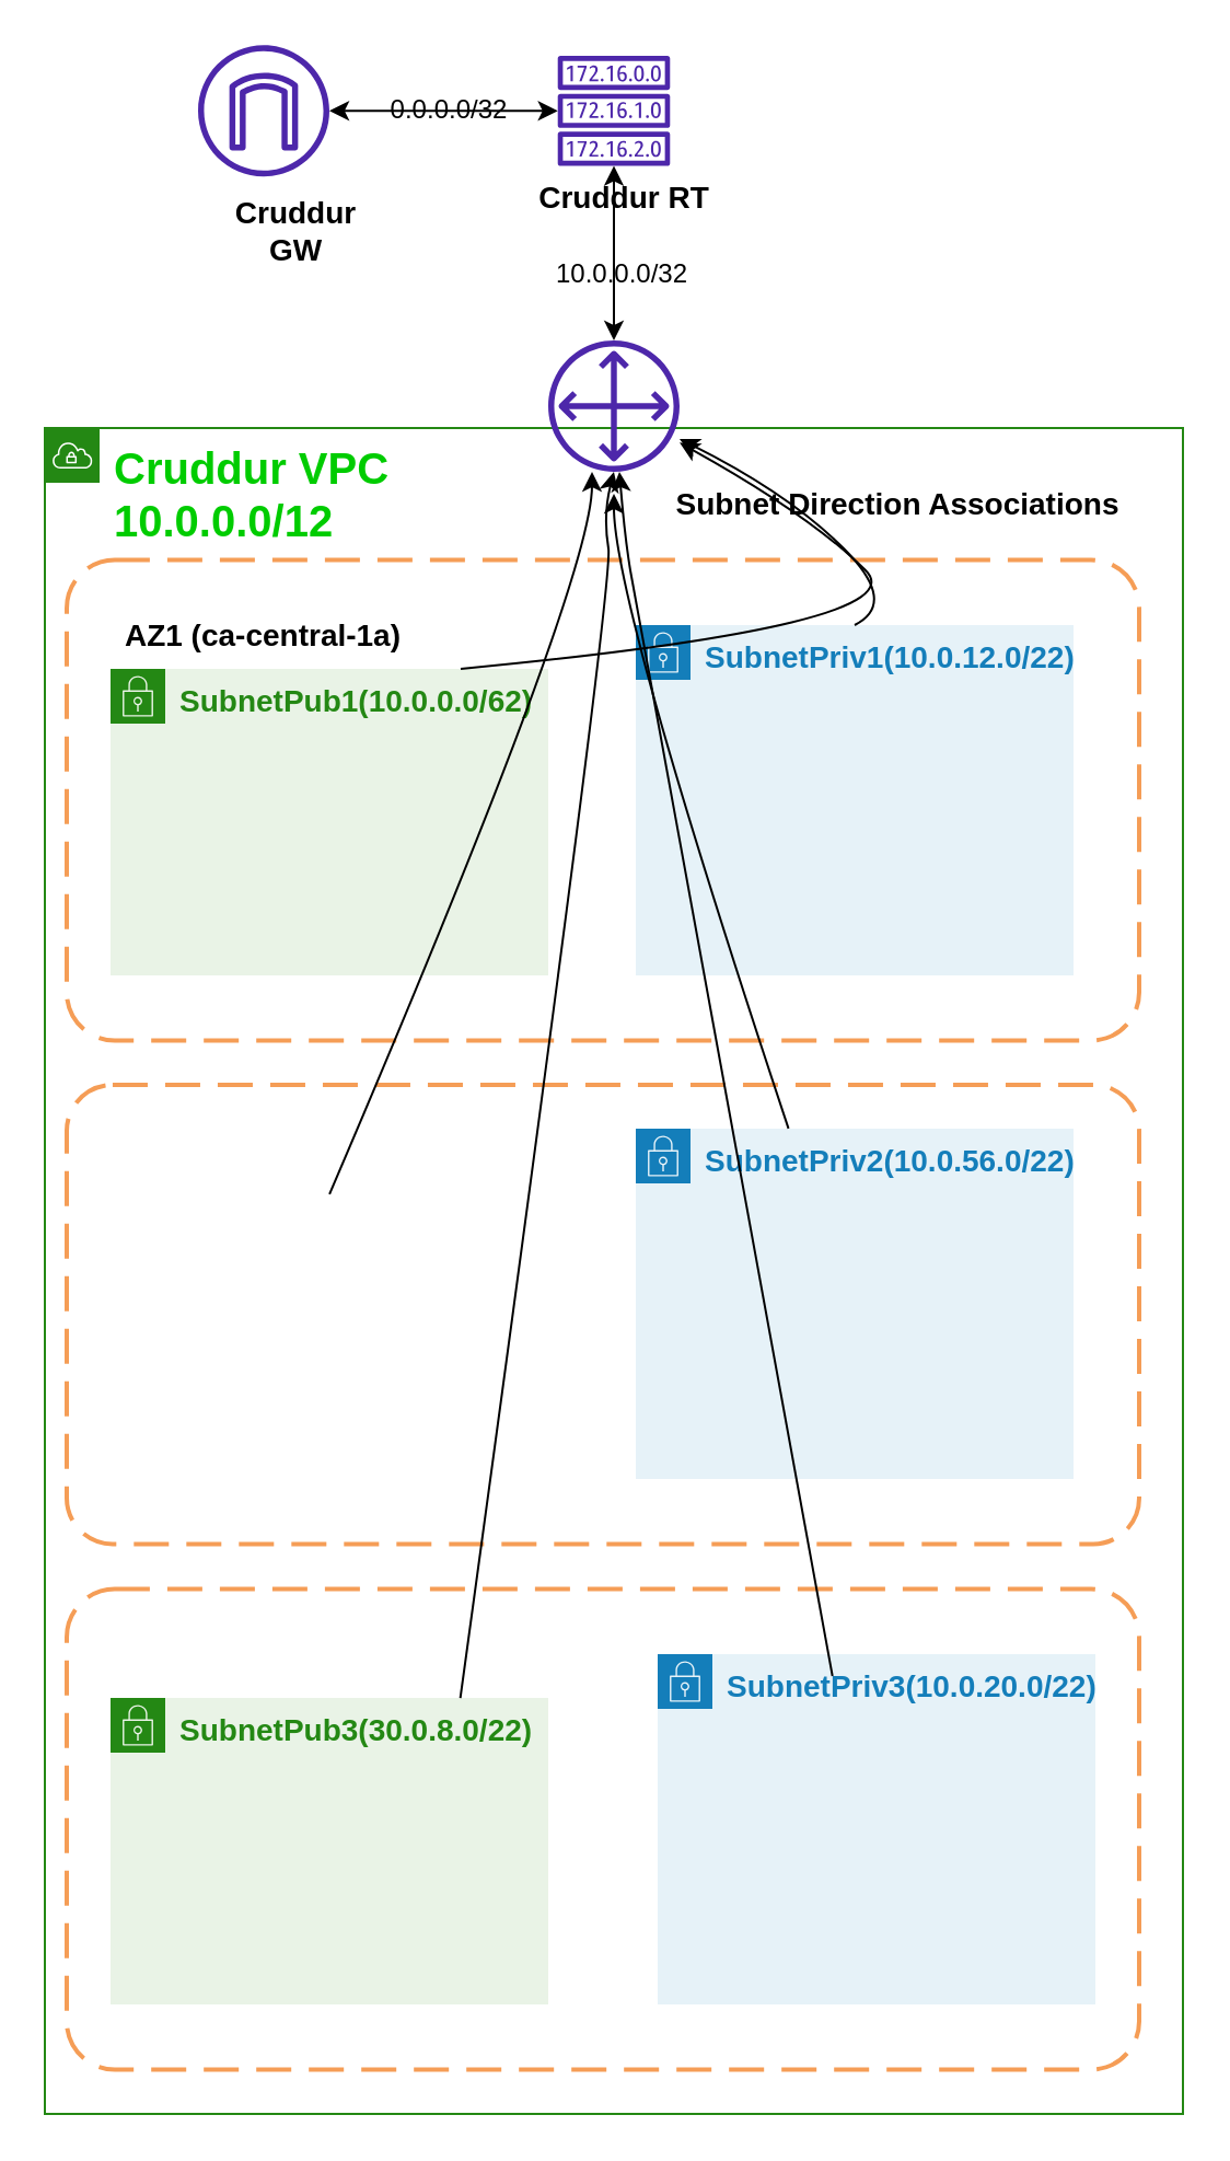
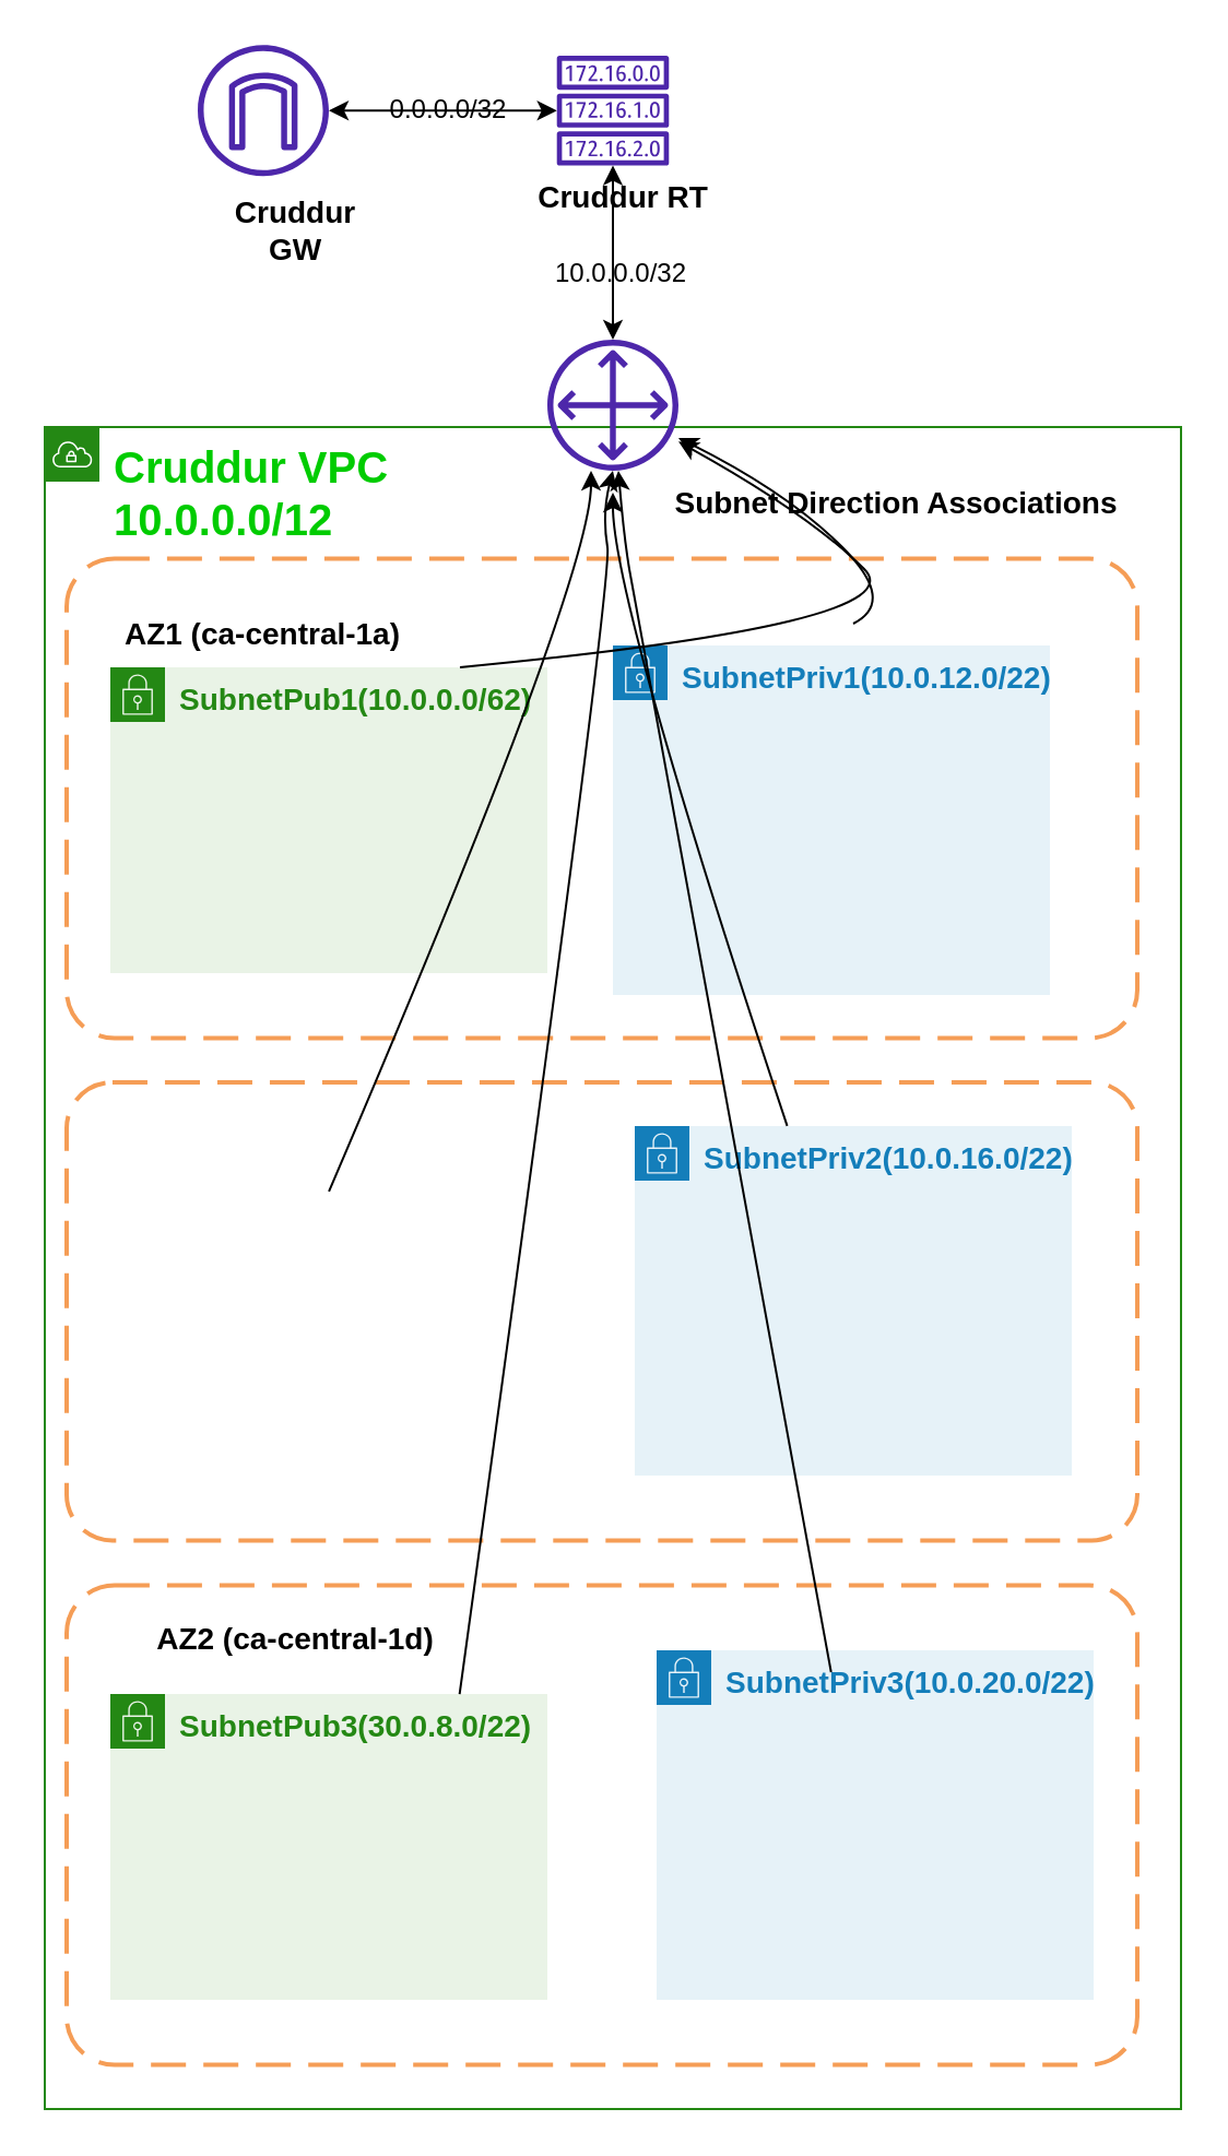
- <mxCell id="4" value="&lt;b&gt;&lt;font style=&quot;font-size: 14px;&quot;&gt;SubnetPriv1(10.0.12.0/22)&lt;/font&gt;&lt;/b&gt;" style="points=[[0,0],[0.25,0],[0.5,0],[0.75,0],[1,0],[1,0.25],[1,0.5],[1,0.75],[1,1],[0.75,1],[0.5,1],[0.25,1],[0,1],[0,0.75],[0,0.5],[0,0.25]];outlineConnect=0;gradientColor=none;html=1;whiteSpace=wrap;fontSize=12;fontStyle=0;container=1;pointerEvents=0;collapsible=0;recursiveResize=0;shape=mxgraph.aws4.group;grIcon=mxgraph.aws4.group_security_group;grStroke=0;strokeColor=#147EBA;fillColor=#E6F2F8;verticalAlign=top;align=left;spacingLeft=30;fontColor=#147EBA;dashed=0;" vertex="1" parent="2"><mxGeometry x="270" y="90" width="200" height="160" as="geometry" /></mxCell>
+ <mxCell id="4" value="&lt;b&gt;&lt;font style=&quot;font-size: 14px;&quot;&gt;SubnetPriv1(10.0.12.0/22)&lt;/font&gt;&lt;/b&gt;" style="points=[[0,0],[0.25,0],[0.5,0],[0.75,0],[1,0],[1,0.25],[1,0.5],[1,0.75],[1,1],[0.75,1],[0.5,1],[0.25,1],[0,1],[0,0.75],[0,0.5],[0,0.25]];outlineConnect=0;gradientColor=none;html=1;whiteSpace=wrap;fontSize=12;fontStyle=0;container=1;pointerEvents=0;collapsible=0;recursiveResize=0;shape=mxgraph.aws4.group;grIcon=mxgraph.aws4.group_security_group;grStroke=0;strokeColor=#147EBA;fillColor=#E6F2F8;verticalAlign=top;align=left;spacingLeft=30;fontColor=#147EBA;dashed=0;" vertex="1" parent="2"><mxGeometry x="260" y="100" width="200" height="160" as="geometry" /></mxCell>
- <mxCell id="5" value="&lt;b&gt;&lt;font style=&quot;font-size: 14px;&quot;&gt;SubnetPriv2(10.0.56.0/22)&lt;/font&gt;&lt;/b&gt;" style="points=[[0,0],[0.25,0],[0.5,0],[0.75,0],[1,0],[1,0.25],[1,0.5],[1,0.75],[1,1],[0.75,1],[0.5,1],[0.25,1],[0,1],[0,0.75],[0,0.5],[0,0.25]];outlineConnect=0;gradientColor=none;html=1;whiteSpace=wrap;fontSize=12;fontStyle=0;container=1;pointerEvents=0;collapsible=0;recursiveResize=0;shape=mxgraph.aws4.group;grIcon=mxgraph.aws4.group_security_group;grStroke=0;strokeColor=#147EBA;fillColor=#E6F2F8;verticalAlign=top;align=left;spacingLeft=30;fontColor=#147EBA;dashed=0;" vertex="1" parent="2"><mxGeometry x="270" y="320" width="200" height="160" as="geometry" /></mxCell>
+ <mxCell id="5" value="&lt;b&gt;&lt;font style=&quot;font-size: 14px;&quot;&gt;SubnetPriv2(10.0.16.0/22)&lt;/font&gt;&lt;/b&gt;" style="points=[[0,0],[0.25,0],[0.5,0],[0.75,0],[1,0],[1,0.25],[1,0.5],[1,0.75],[1,1],[0.75,1],[0.5,1],[0.25,1],[0,1],[0,0.75],[0,0.5],[0,0.25]];outlineConnect=0;gradientColor=none;html=1;whiteSpace=wrap;fontSize=12;fontStyle=0;container=1;pointerEvents=0;collapsible=0;recursiveResize=0;shape=mxgraph.aws4.group;grIcon=mxgraph.aws4.group_security_group;grStroke=0;strokeColor=#147EBA;fillColor=#E6F2F8;verticalAlign=top;align=left;spacingLeft=30;fontColor=#147EBA;dashed=0;" vertex="1" parent="2"><mxGeometry x="270" y="320" width="200" height="160" as="geometry" /></mxCell>
+ <mxCell id="19" value="&lt;b&gt;&lt;font style=&quot;font-size: 14px;&quot;&gt;AZ2 (ca-central-1d)&lt;/font&gt;&lt;/b&gt;" style="text;html=1;strokeColor=none;fillColor=none;align=center;verticalAlign=middle;whiteSpace=wrap;rounded=0;" vertex="1" parent="1"><mxGeometry x="60" y="735" width="150" height="30" as="geometry" /></mxCell>
